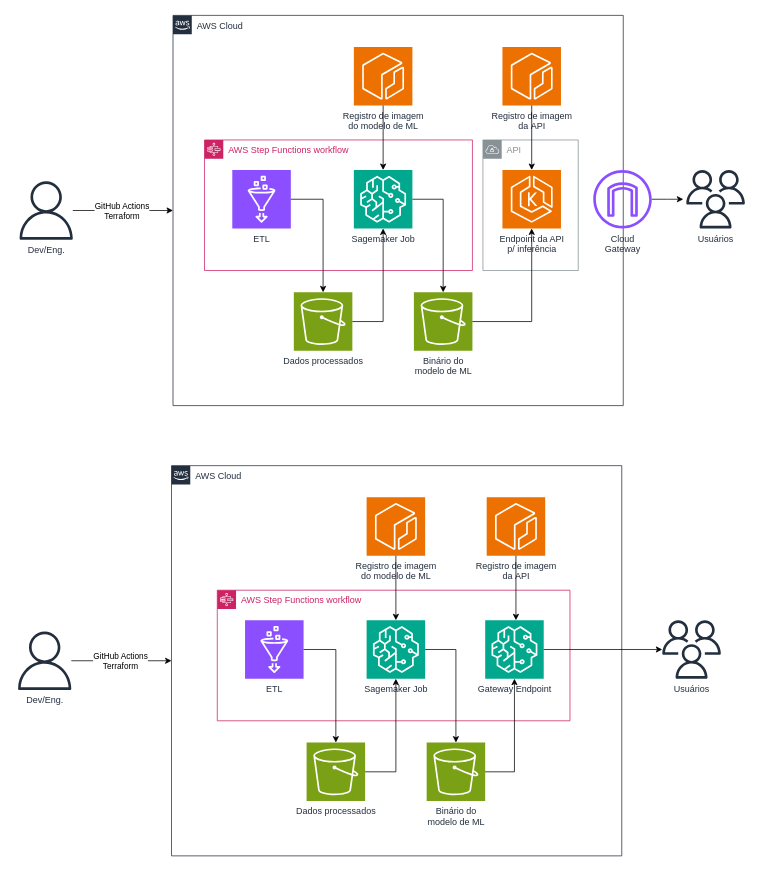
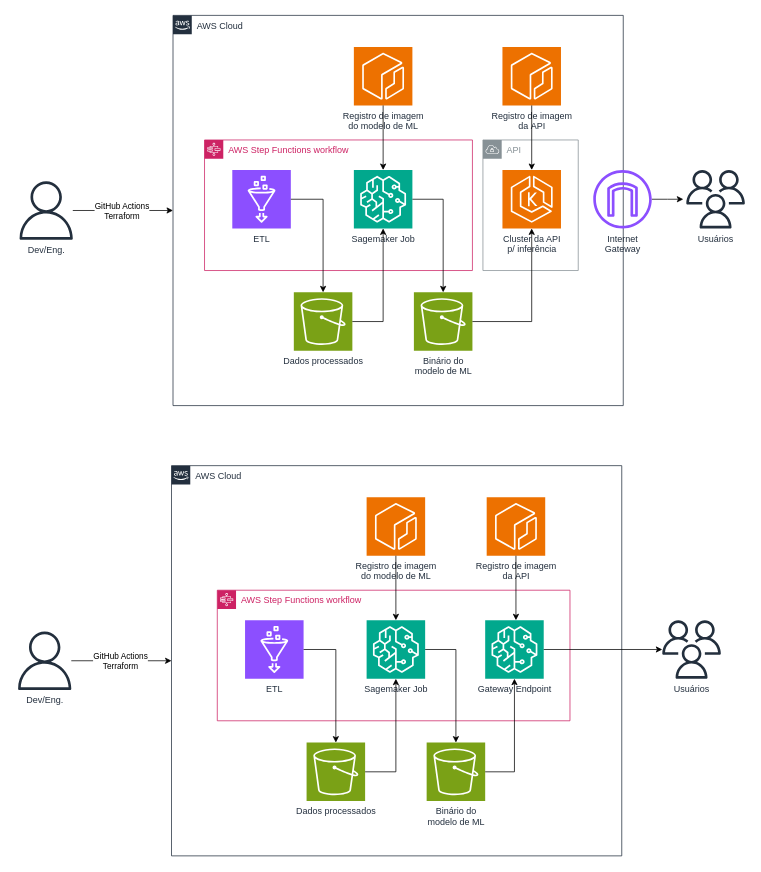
- <mxCell id="12" value="Endpoint da API&lt;div&gt;p/ inferência&lt;/div&gt;" style="sketch=0;points=[[0,0,0],[0.25,0,0],[0.5,0,0],[0.75,0,0],[1,0,0],[0,1,0],[0.25,1,0],[0.5,1,0],[0.75,1,0],[1,1,0],[0,0.25,0],[0,0.5,0],[0,0.75,0],[1,0.25,0],[1,0.5,0],[1,0.75,0]];outlineConnect=0;fontColor=#232F3E;fillColor=#ED7100;strokeColor=#ffffff;dashed=0;verticalLabelPosition=bottom;verticalAlign=top;align=center;html=1;fontSize=12;fontStyle=0;aspect=fixed;shape=mxgraph.aws4.resourceIcon;resIcon=mxgraph.aws4.eks;" parent="1" vertex="1"><mxGeometry x="669" y="226" width="78" height="78" as="geometry" /></mxCell>
+ <mxCell id="12" value="Cluster da API&lt;div&gt;p/ inferência&lt;/div&gt;" style="sketch=0;points=[[0,0,0],[0.25,0,0],[0.5,0,0],[0.75,0,0],[1,0,0],[0,1,0],[0.25,1,0],[0.5,1,0],[0.75,1,0],[1,1,0],[0,0.25,0],[0,0.5,0],[0,0.75,0],[1,0.25,0],[1,0.5,0],[1,0.75,0]];outlineConnect=0;fontColor=#232F3E;fillColor=#ED7100;strokeColor=#ffffff;dashed=0;verticalLabelPosition=bottom;verticalAlign=top;align=center;html=1;fontSize=12;fontStyle=0;aspect=fixed;shape=mxgraph.aws4.resourceIcon;resIcon=mxgraph.aws4.eks;" parent="1" vertex="1"><mxGeometry x="669" y="226" width="78" height="78" as="geometry" /></mxCell>
- <mxCell id="19" value="Cloud&lt;div&gt;Gateway&lt;/div&gt;" style="sketch=0;outlineConnect=0;fontColor=#232F3E;gradientColor=none;fillColor=#8C4FFF;strokeColor=none;dashed=0;verticalLabelPosition=bottom;verticalAlign=top;align=center;html=1;fontSize=12;fontStyle=0;aspect=fixed;pointerEvents=1;shape=mxgraph.aws4.internet_gateway;" parent="1" vertex="1"><mxGeometry x="790" y="226" width="78" height="78" as="geometry" /></mxCell>
+ <mxCell id="19" value="Internet&lt;div&gt;Gateway&lt;/div&gt;" style="sketch=0;outlineConnect=0;fontColor=#232F3E;gradientColor=none;fillColor=#8C4FFF;strokeColor=none;dashed=0;verticalLabelPosition=bottom;verticalAlign=top;align=center;html=1;fontSize=12;fontStyle=0;aspect=fixed;pointerEvents=1;shape=mxgraph.aws4.internet_gateway;" parent="1" vertex="1"><mxGeometry x="790" y="226" width="78" height="78" as="geometry" /></mxCell>
